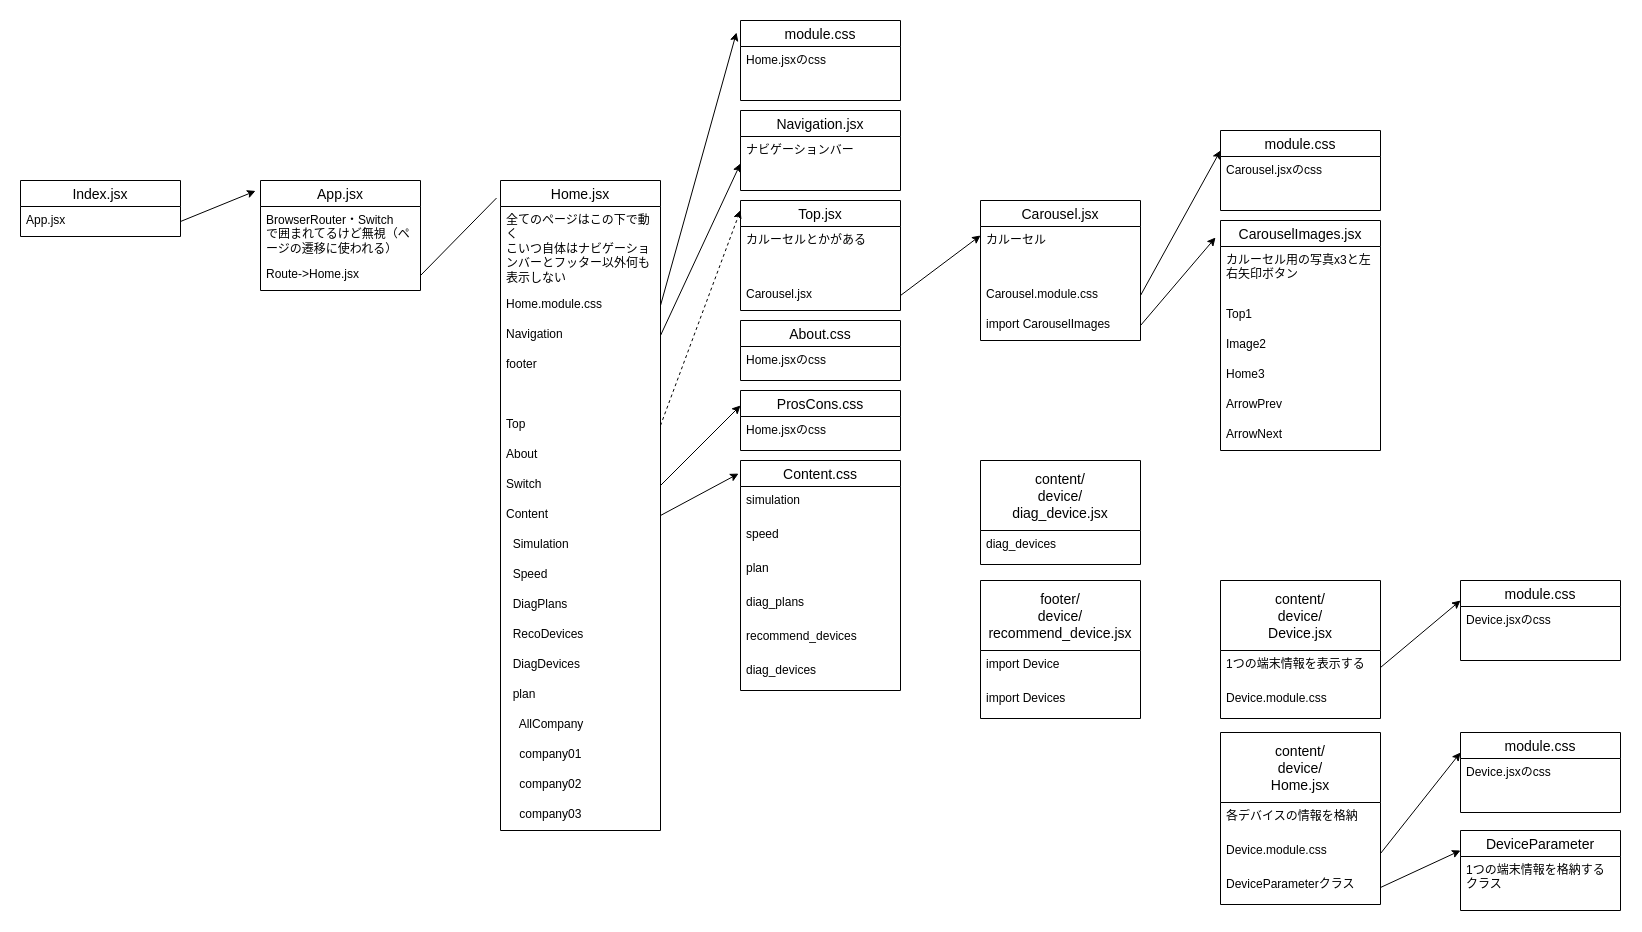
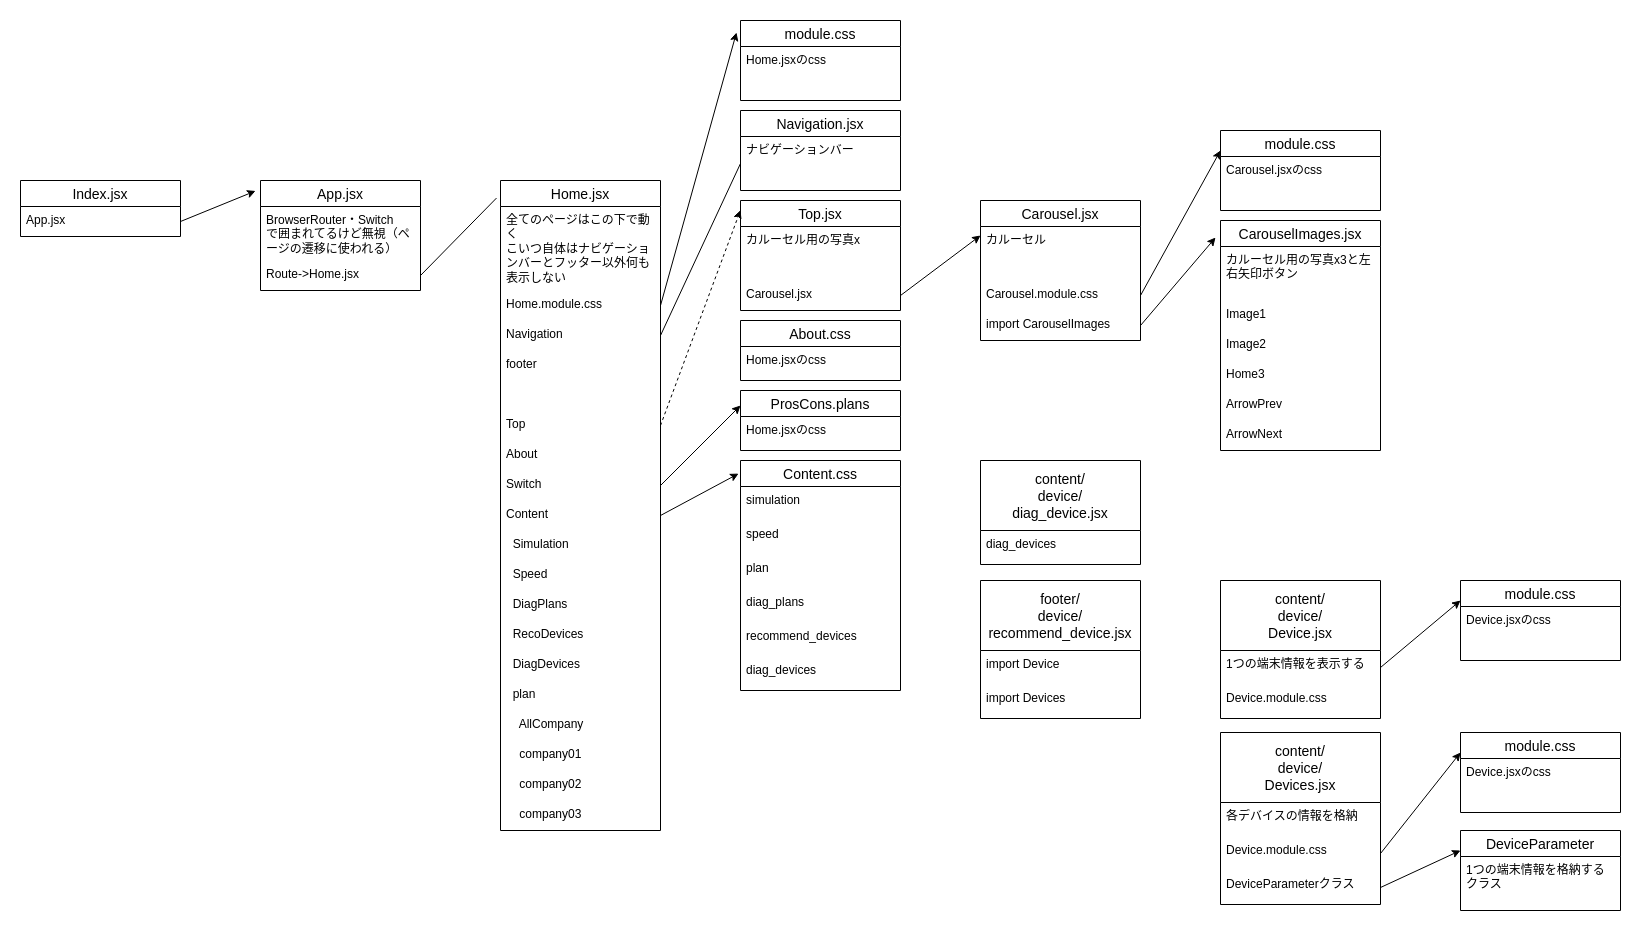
- <mxCell id="37" style="edgeStyle=none;html=1;exitX=1;exitY=0.5;exitDx=0;exitDy=0;entryX=0;entryY=0.5;entryDx=0;entryDy=0;" parent="1" source="11" target="36" edge="1"><mxGeometry relative="1" as="geometry" /></mxCell>
+ <mxCell id="37" style="edgeStyle=none;html=1;exitX=1;exitY=0.5;exitDx=0;exitDy=0;entryX=0;entryY=0.5;entryDx=0;entryDy=0;endArrow=none;" parent="1" source="11" target="36" edge="1"><mxGeometry relative="1" as="geometry" /></mxCell>
- <mxCell id="30" value="カルーセルとかがある" style="text;strokeColor=none;fillColor=none;spacingLeft=4;spacingRight=4;overflow=hidden;rotatable=0;points=[[0,0.5],[1,0.5]];portConstraint=eastwest;fontSize=12;whiteSpace=wrap;" parent="29" vertex="1"><mxGeometry y="26" width="160" height="54" as="geometry" /></mxCell>
+ <mxCell id="30" value="カルーセル用の写真x" style="text;strokeColor=none;fillColor=none;spacingLeft=4;spacingRight=4;overflow=hidden;rotatable=0;points=[[0,0.5],[1,0.5]];portConstraint=eastwest;fontSize=12;whiteSpace=wrap;" parent="29" vertex="1"><mxGeometry y="26" width="160" height="54" as="geometry" /></mxCell>
- <mxCell id="49" value="Top1" style="text;strokeColor=none;fillColor=none;spacingLeft=4;spacingRight=4;overflow=hidden;rotatable=0;points=[[0,0.5],[1,0.5]];portConstraint=eastwest;fontSize=12;whiteSpace=wrap;" vertex="1" parent="47"><mxGeometry y="80" width="160" height="30" as="geometry" /></mxCell>
+ <mxCell id="49" value="Image1" style="text;strokeColor=none;fillColor=none;spacingLeft=4;spacingRight=4;overflow=hidden;rotatable=0;points=[[0,0.5],[1,0.5]];portConstraint=eastwest;fontSize=12;whiteSpace=wrap;" vertex="1" parent="47"><mxGeometry y="80" width="160" height="30" as="geometry" /></mxCell>
- <mxCell id="57" value="ProsCons.css" style="swimlane;fontStyle=0;childLayout=stackLayout;horizontal=1;startSize=26;horizontalStack=0;resizeParent=1;resizeParentMax=0;resizeLast=0;collapsible=1;marginBottom=0;align=center;fontSize=14;" vertex="1" parent="1"><mxGeometry x="740" y="390" width="160" height="60" as="geometry" /></mxCell>
+ <mxCell id="57" value="ProsCons.plans" style="swimlane;fontStyle=0;childLayout=stackLayout;horizontal=1;startSize=26;horizontalStack=0;resizeParent=1;resizeParentMax=0;resizeLast=0;collapsible=1;marginBottom=0;align=center;fontSize=14;" vertex="1" parent="1"><mxGeometry x="740" y="390" width="160" height="60" as="geometry" /></mxCell>
- <mxCell id="76" value="content/&#10;device/&#10;Home.jsx" style="swimlane;fontStyle=0;childLayout=stackLayout;horizontal=1;startSize=70;horizontalStack=0;resizeParent=1;resizeParentMax=0;resizeLast=0;collapsible=1;marginBottom=0;align=center;fontSize=14;" vertex="1" parent="1"><mxGeometry x="1220" y="732" width="160" height="172" as="geometry" /></mxCell>
+ <mxCell id="76" value="content/&#10;device/&#10;Devices.jsx" style="swimlane;fontStyle=0;childLayout=stackLayout;horizontal=1;startSize=70;horizontalStack=0;resizeParent=1;resizeParentMax=0;resizeLast=0;collapsible=1;marginBottom=0;align=center;fontSize=14;" vertex="1" parent="1"><mxGeometry x="1220" y="732" width="160" height="172" as="geometry" /></mxCell>
